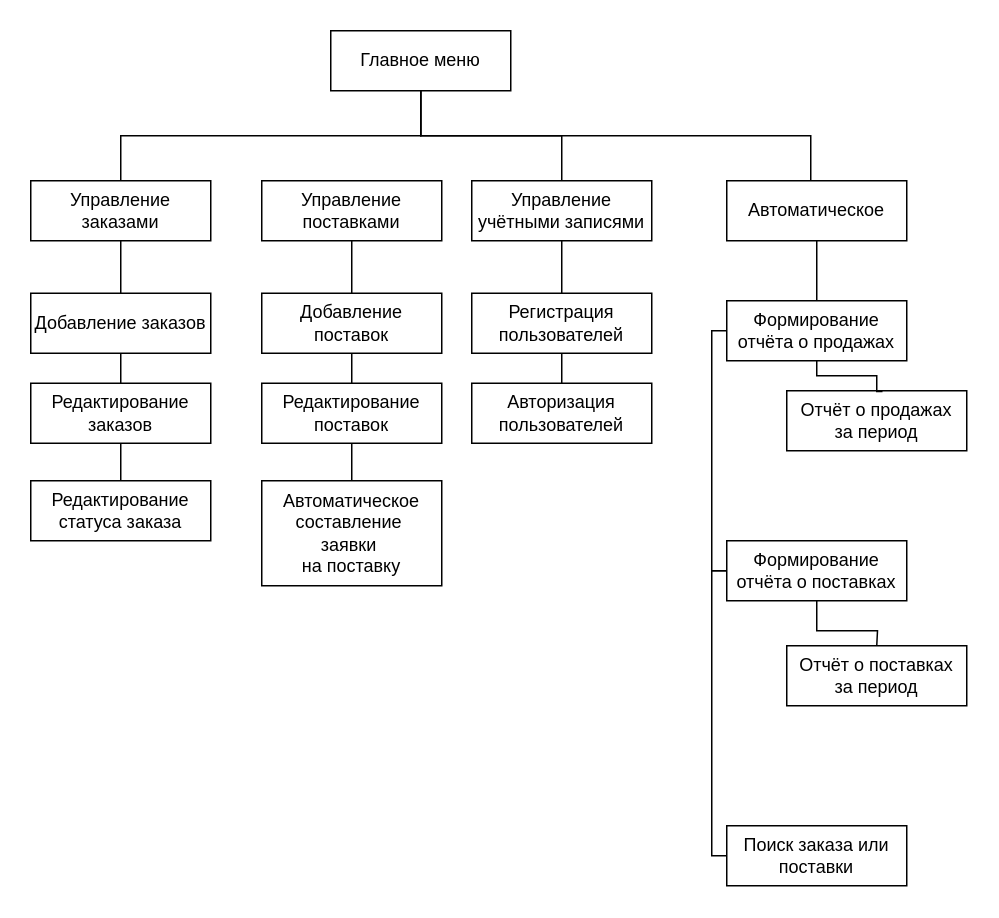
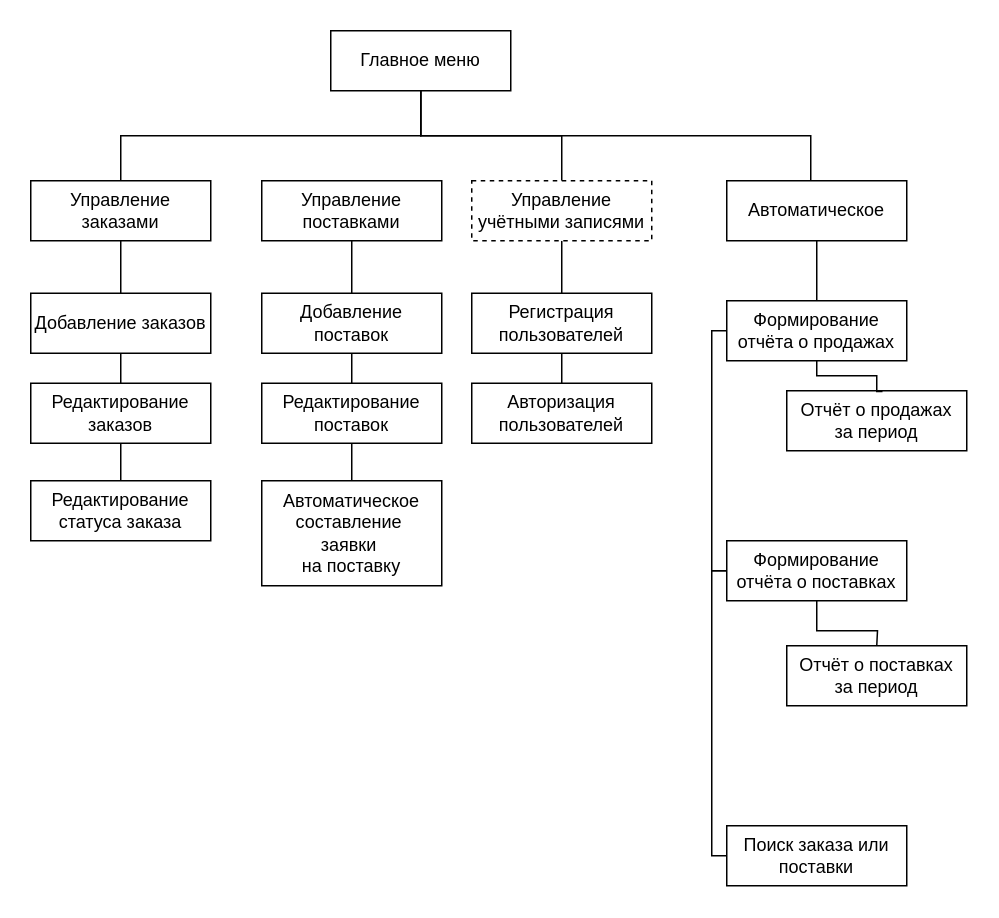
- <mxCell id="23" value="Управление учётными записями" style="rounded=0;whiteSpace=wrap;html=1;" parent="1" vertex="1"><mxGeometry x="314" y="120" width="120" height="40" as="geometry" /></mxCell>
+ <mxCell id="23" value="Управление учётными записями" style="rounded=0;whiteSpace=wrap;html=1;dashed=1;" parent="1" vertex="1"><mxGeometry x="314" y="120" width="120" height="40" as="geometry" /></mxCell>
